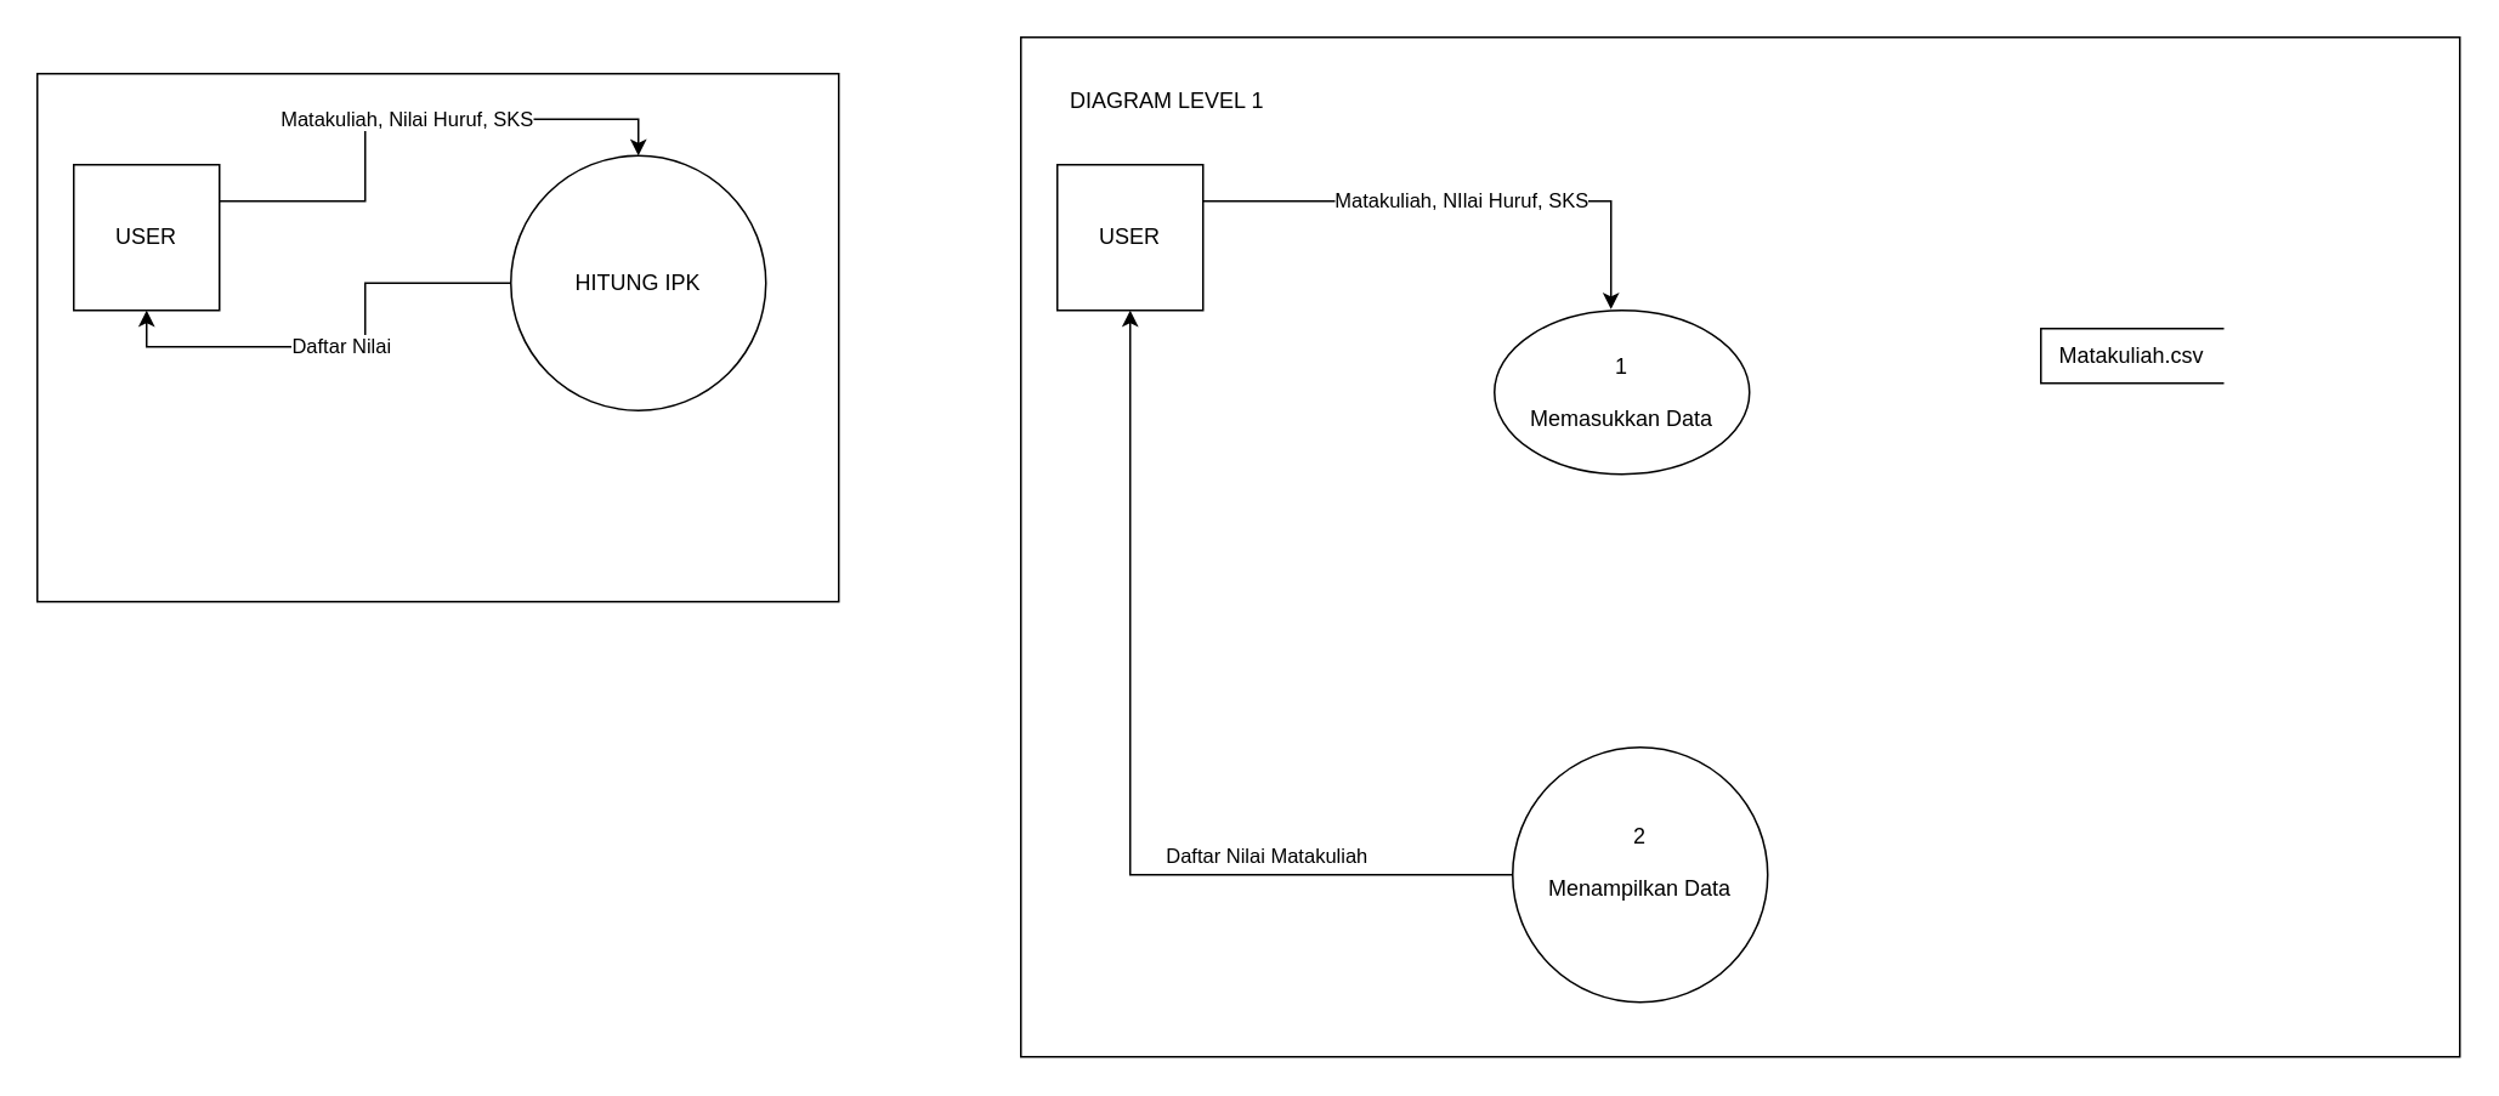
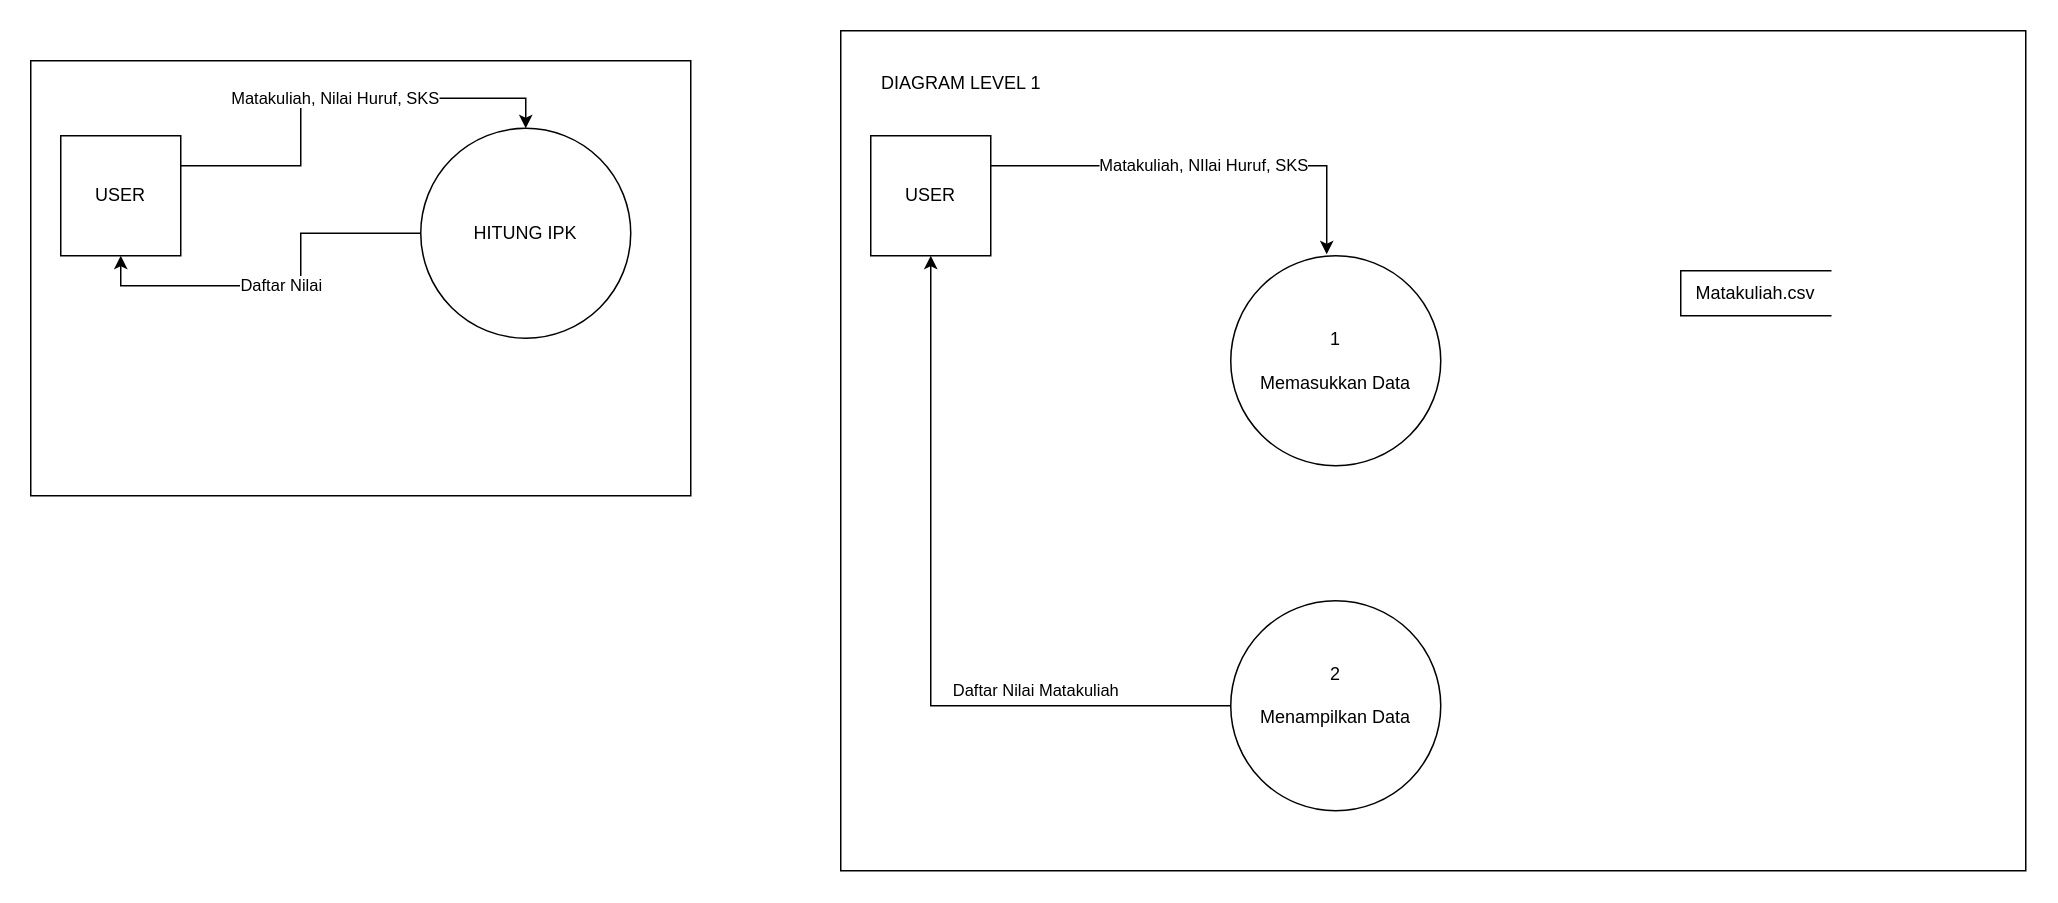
- <mxCell id="9" value="1&lt;div&gt;&lt;br&gt;&lt;/div&gt;&lt;div&gt;Memasukkan Data&lt;/div&gt;" style="shape=ellipse;html=1;dashed=0;whiteSpace=wrap;aspect=fixed;perimeter=ellipsePerimeter;" vertex="1" parent="1"><mxGeometry x="820" y="170" width="140" height="90" as="geometry" /></mxCell>
+ <mxCell id="9" value="1&lt;div&gt;&lt;br&gt;&lt;/div&gt;&lt;div&gt;Memasukkan Data&lt;/div&gt;" style="shape=ellipse;html=1;dashed=0;whiteSpace=wrap;aspect=fixed;perimeter=ellipsePerimeter;" vertex="1" parent="1"><mxGeometry x="820" y="170" width="140" height="140" as="geometry" /></mxCell>
- <mxCell id="12" value="&lt;div&gt;2&lt;/div&gt;&lt;div&gt;&lt;br&gt;&lt;/div&gt;&lt;div&gt;Menampilkan Data&lt;/div&gt;&lt;div&gt;&lt;br&gt;&lt;/div&gt;" style="shape=ellipse;html=1;dashed=0;whiteSpace=wrap;aspect=fixed;perimeter=ellipsePerimeter;" vertex="1" parent="1"><mxGeometry x="830" y="410" width="140" height="140" as="geometry" /></mxCell>
+ <mxCell id="12" value="&lt;div&gt;2&lt;/div&gt;&lt;div&gt;&lt;br&gt;&lt;/div&gt;&lt;div&gt;Menampilkan Data&lt;/div&gt;&lt;div&gt;&lt;br&gt;&lt;/div&gt;" style="shape=ellipse;html=1;dashed=0;whiteSpace=wrap;aspect=fixed;perimeter=ellipsePerimeter;" vertex="1" parent="1"><mxGeometry x="820" y="400" width="140" height="140" as="geometry" /></mxCell>
